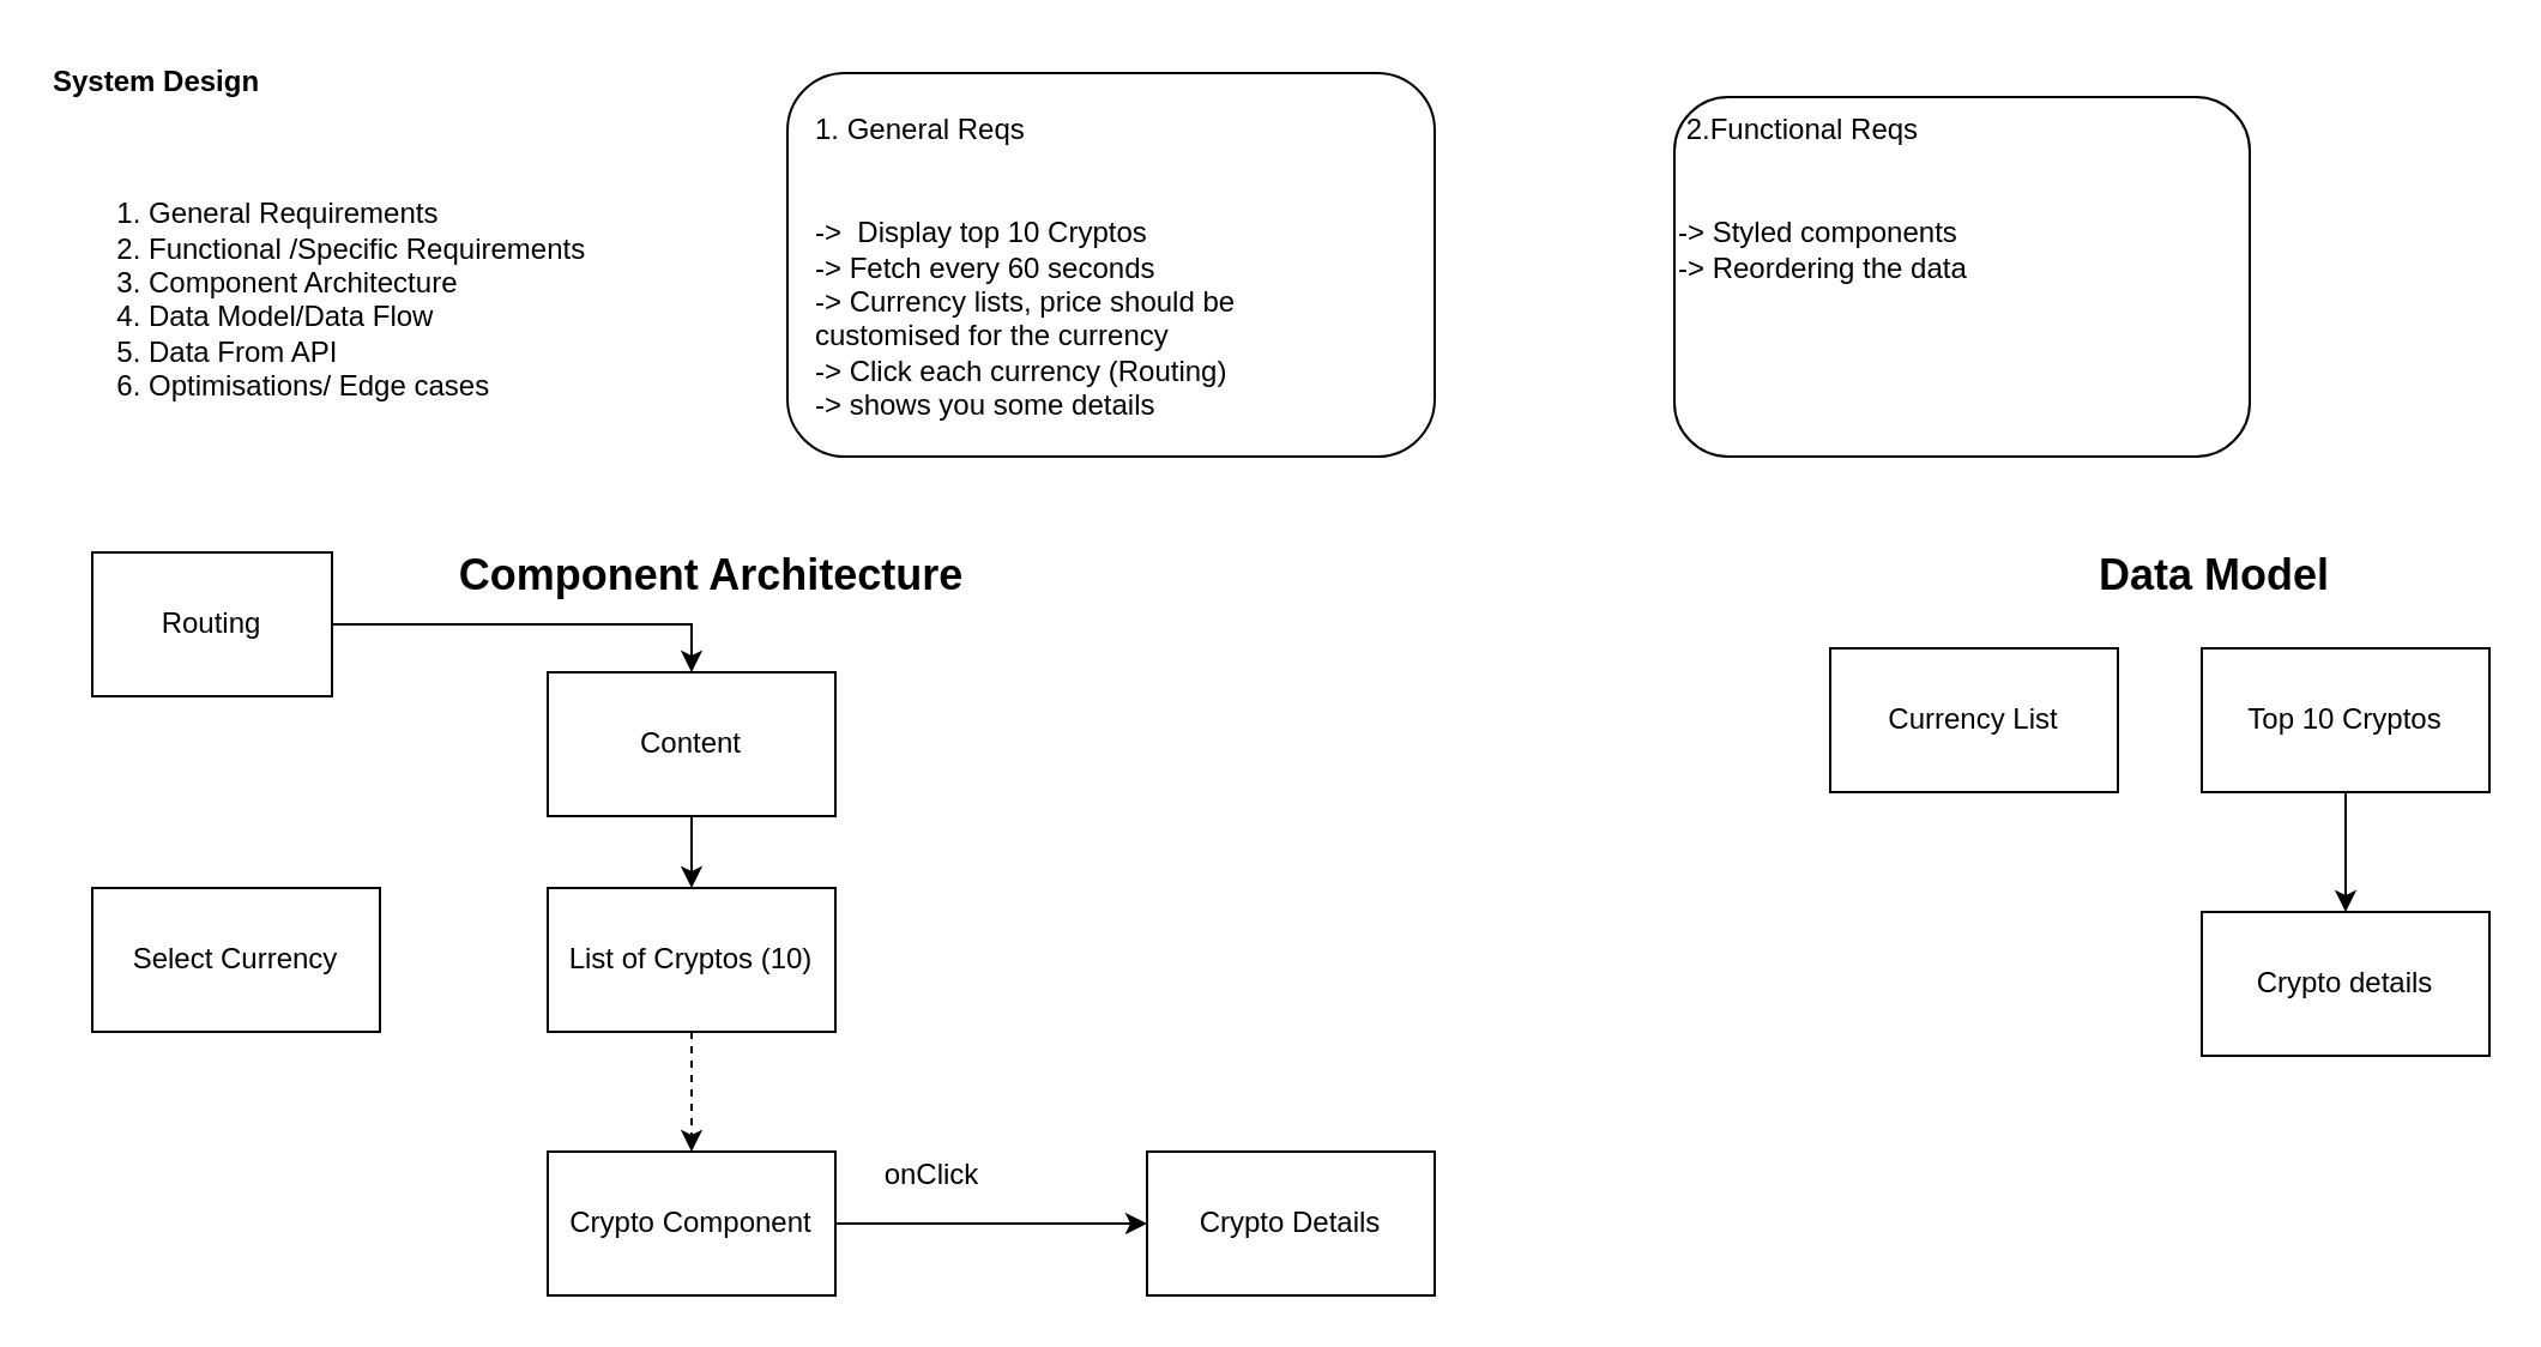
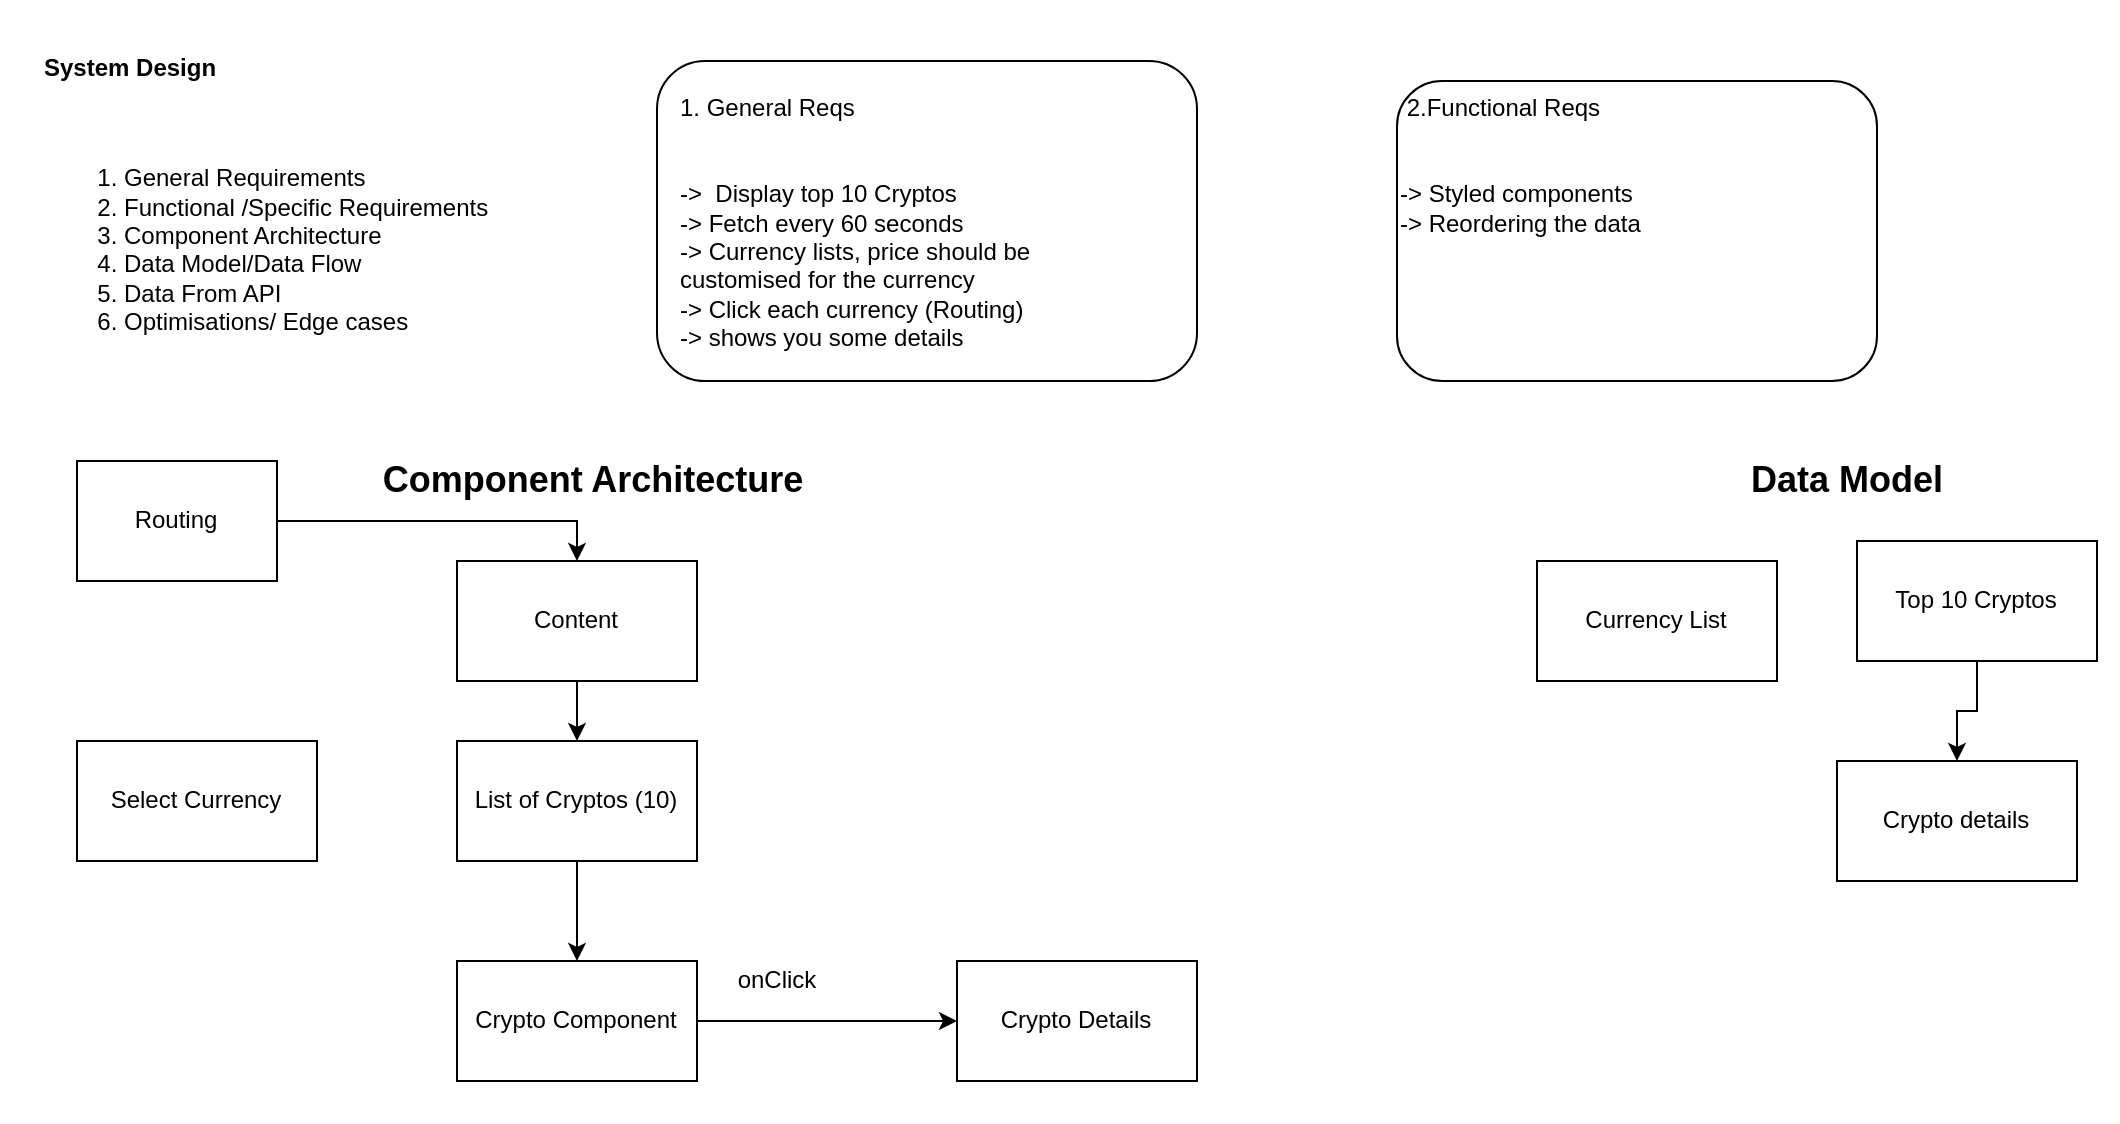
- <mxCell id="19" value="Currency List" style="whiteSpace=wrap;html=1;" vertex="1" parent="1"><mxGeometry x="763" y="270" width="120" height="60" as="geometry" /></mxCell>
+ <mxCell id="19" value="Currency List" style="whiteSpace=wrap;html=1;" vertex="1" parent="1"><mxGeometry x="768" y="280" width="120" height="60" as="geometry" /></mxCell>
- <mxCell id="21" value="Top 10 Cryptos" style="whiteSpace=wrap;html=1;" vertex="1" parent="1"><mxGeometry x="918" y="270" width="120" height="60" as="geometry" /></mxCell>
+ <mxCell id="21" value="Top 10 Cryptos" style="whiteSpace=wrap;html=1;" vertex="1" parent="1"><mxGeometry x="928" y="270" width="120" height="60" as="geometry" /></mxCell>
- <mxCell id="11" style="edgeStyle=orthogonalEdgeStyle;rounded=0;orthogonalLoop=1;jettySize=auto;html=1;entryX=0.5;entryY=0;entryDx=0;entryDy=0;dashed=1;" edge="1" parent="1" source="12" target="14"><mxGeometry relative="1" as="geometry" /></mxCell>
+ <mxCell id="11" style="edgeStyle=orthogonalEdgeStyle;rounded=0;orthogonalLoop=1;jettySize=auto;html=1;entryX=0.5;entryY=0;entryDx=0;entryDy=0;" edge="1" parent="1" source="12" target="14"><mxGeometry relative="1" as="geometry" /></mxCell>
